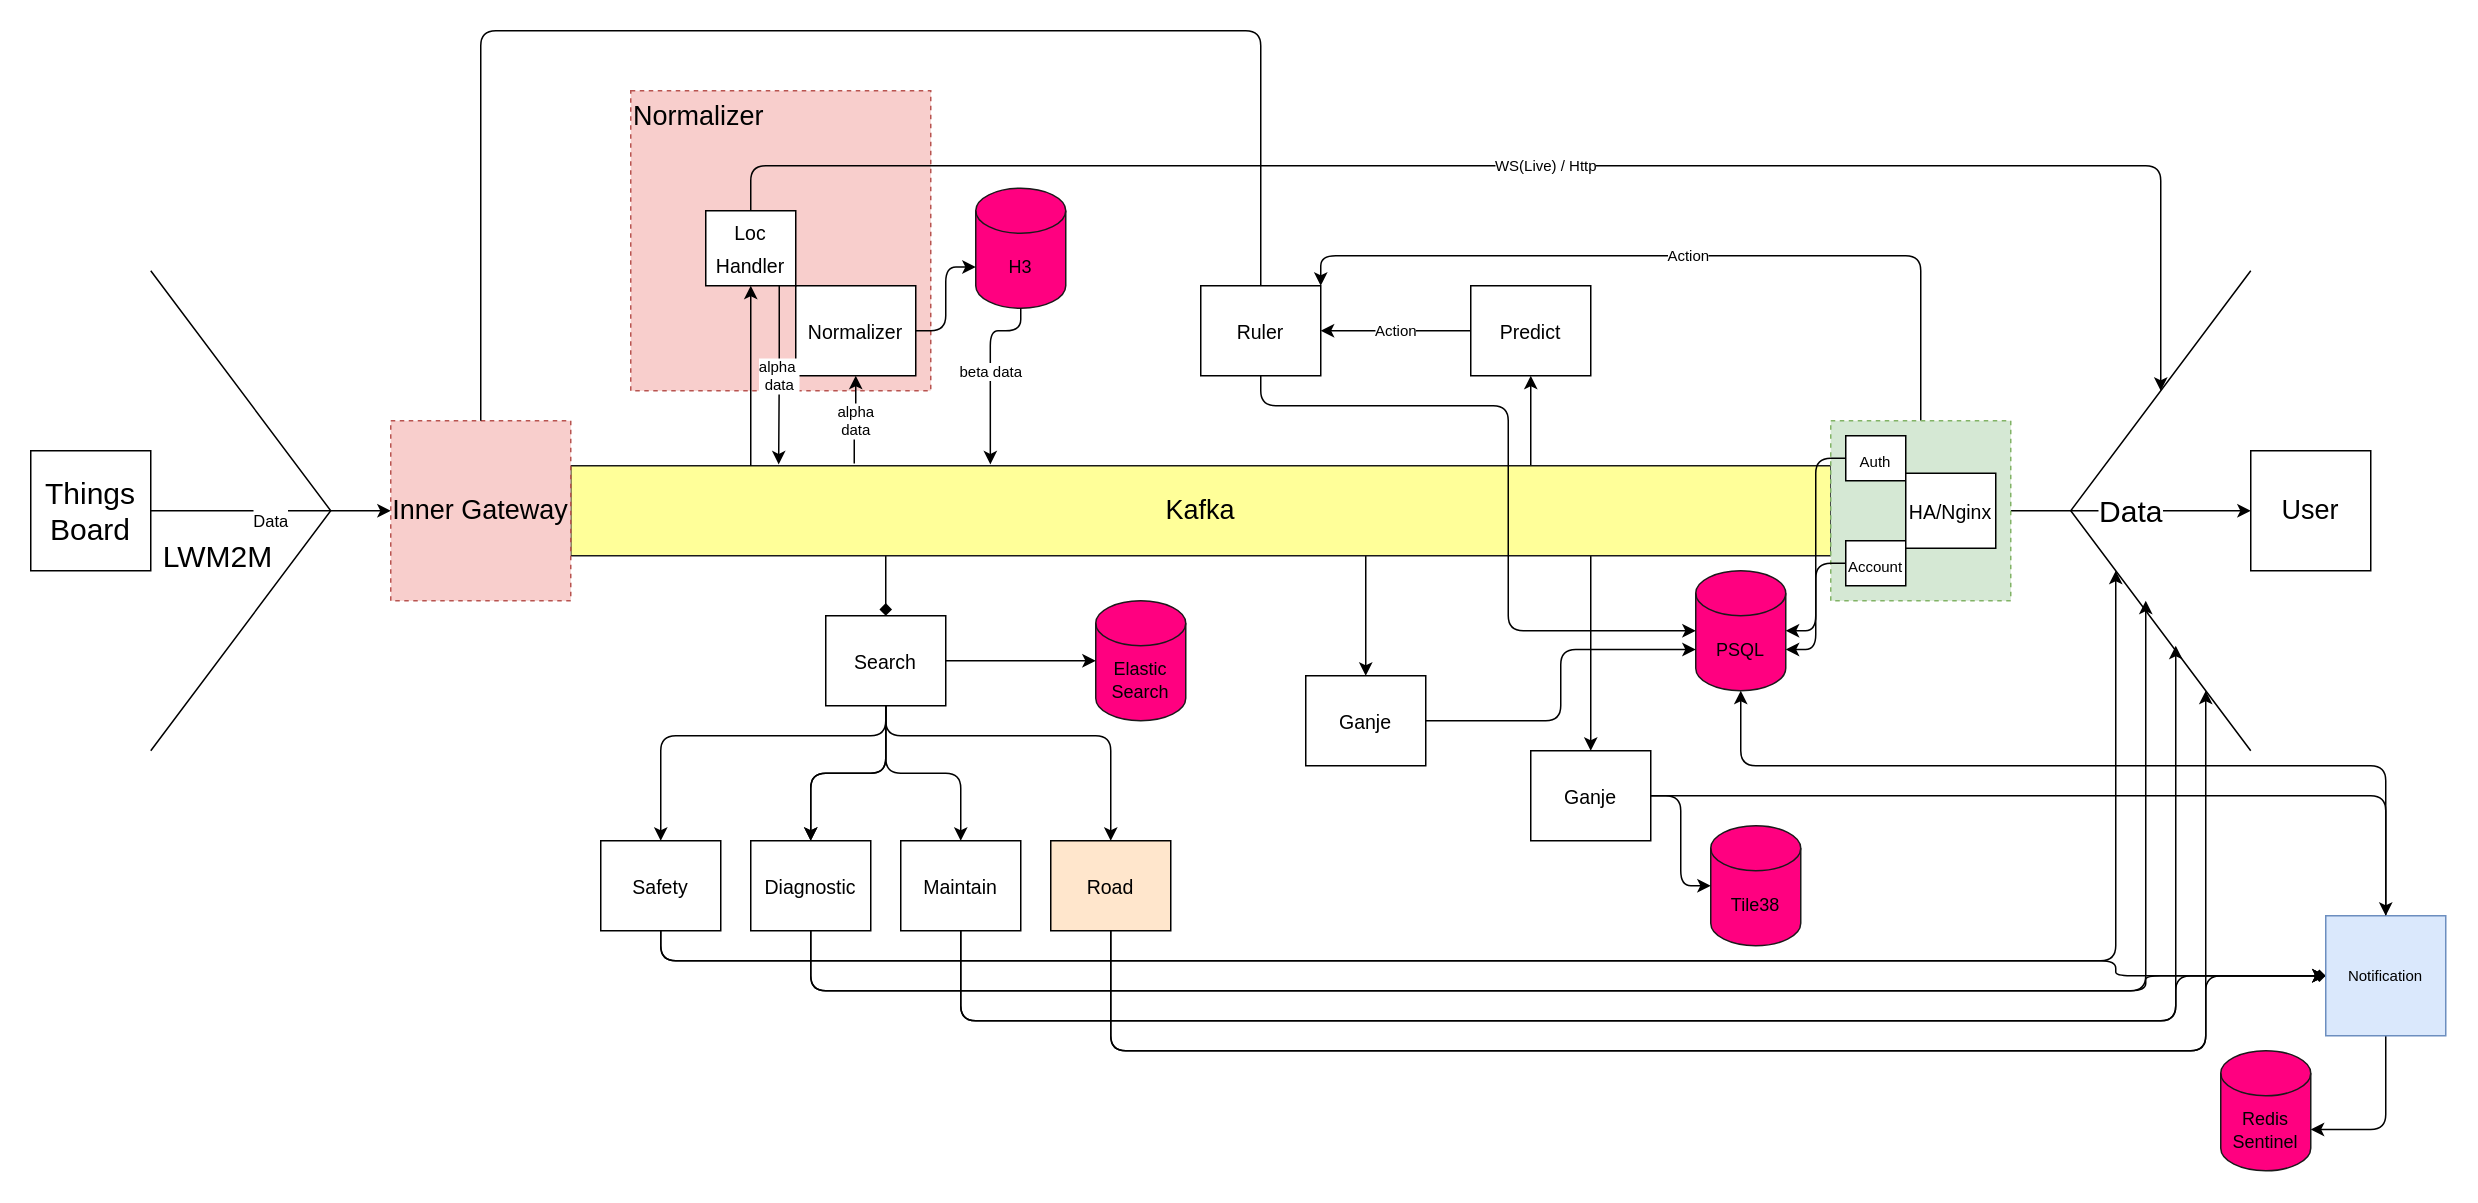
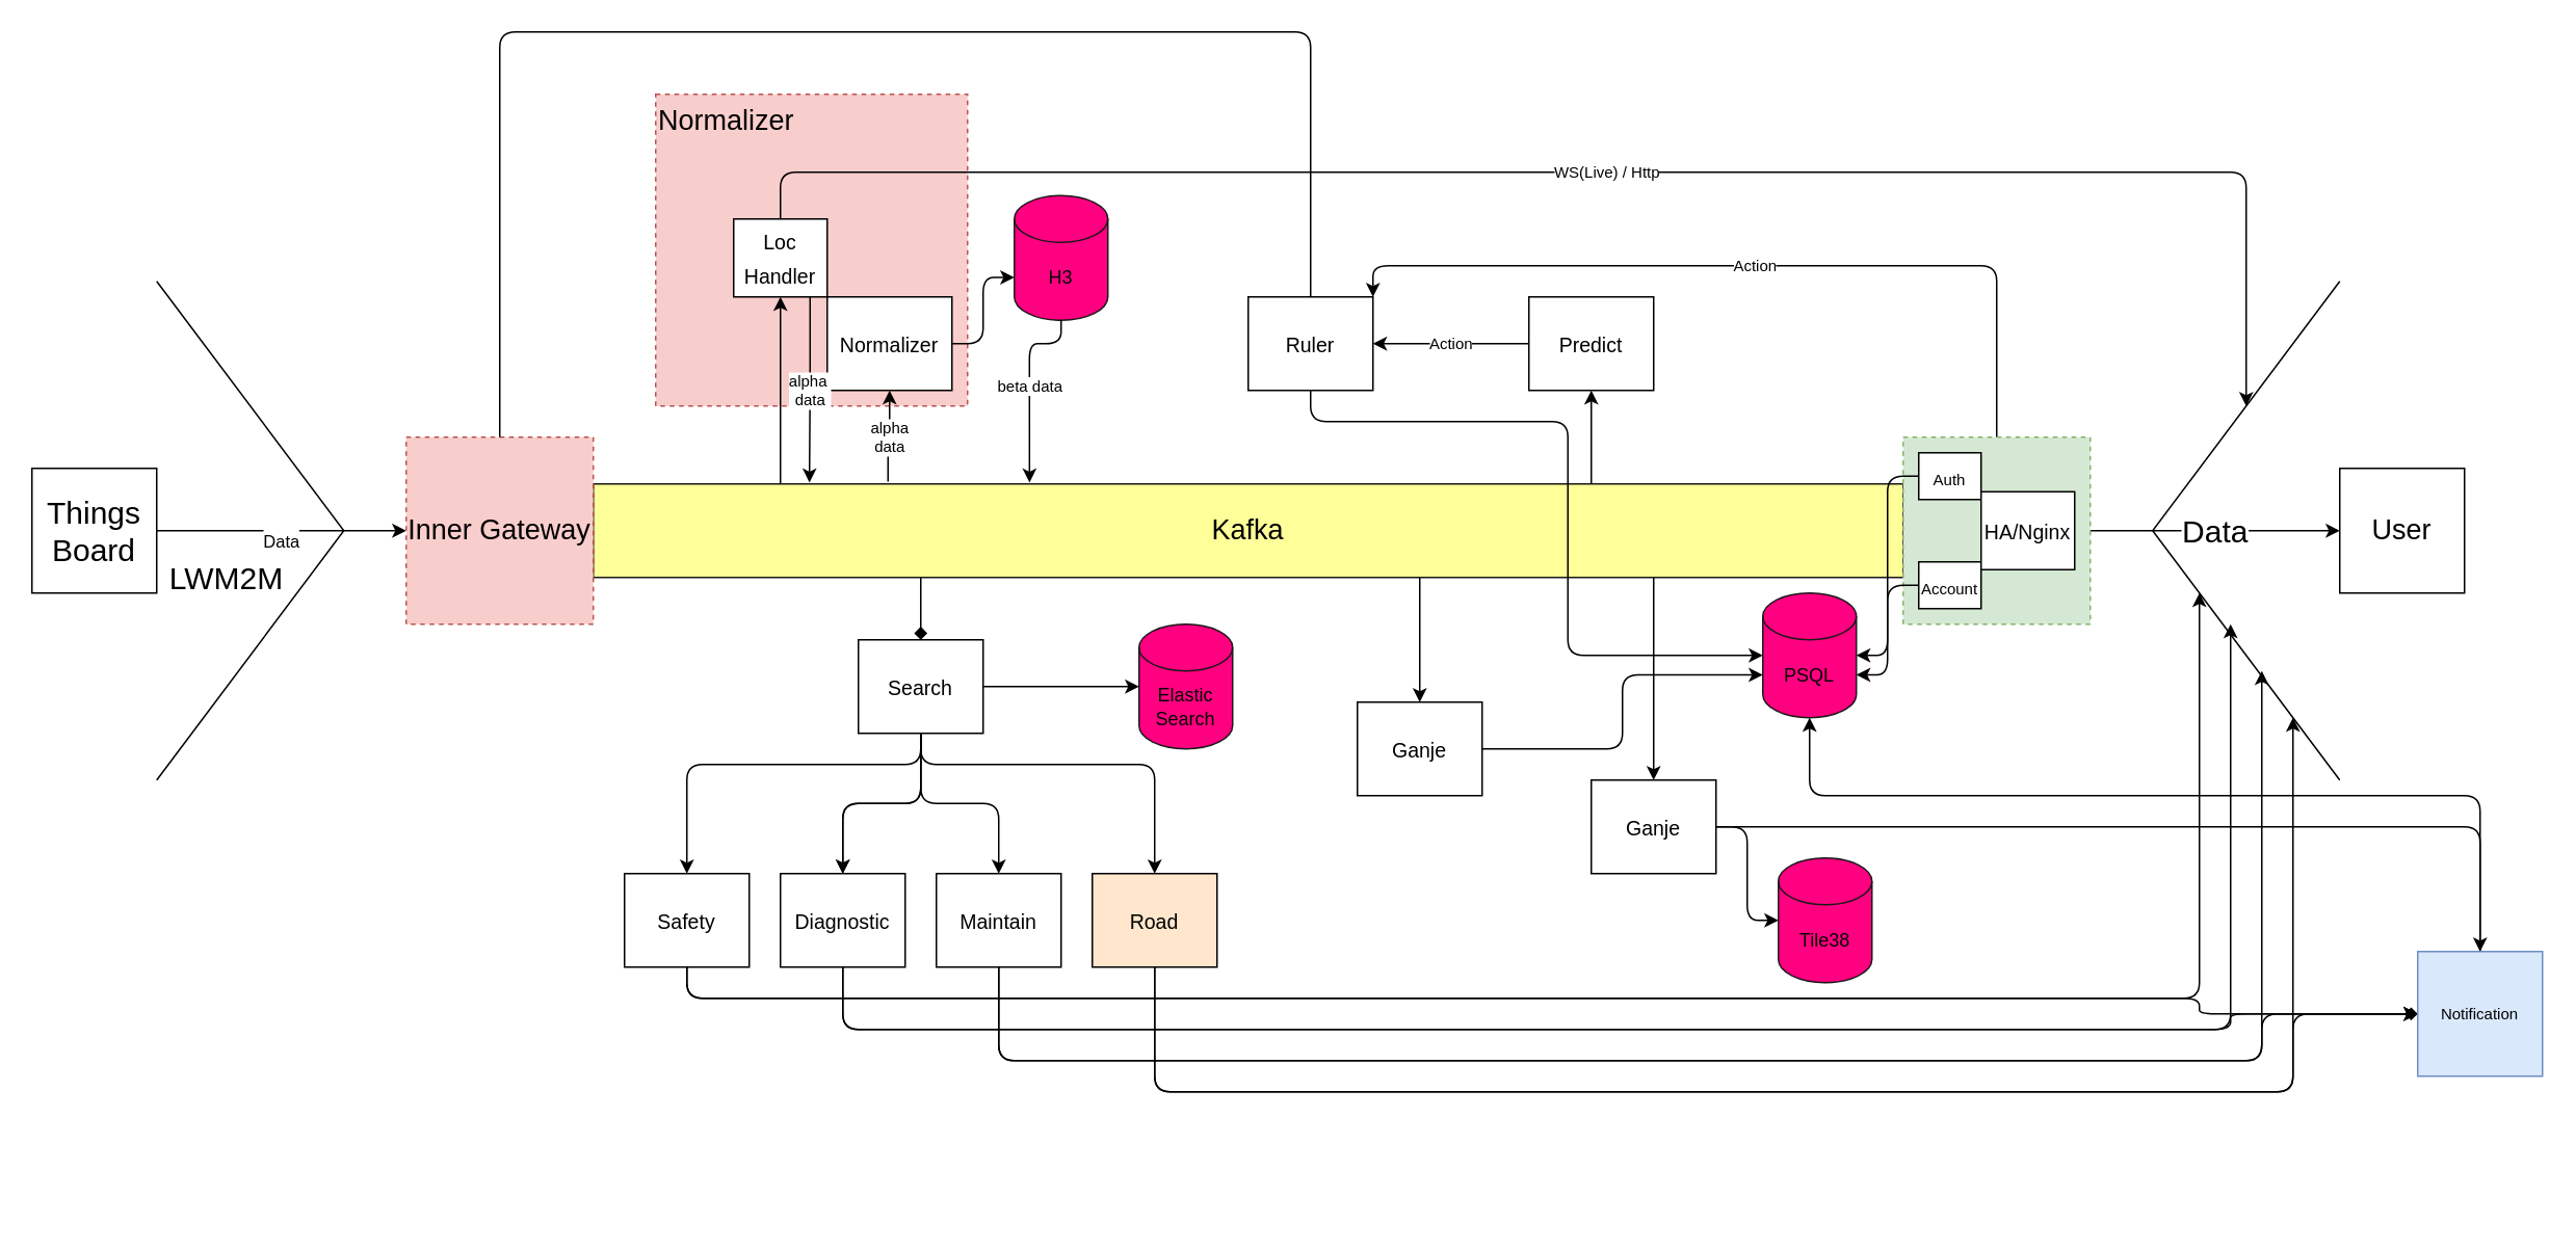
- <mxCell id="56" style="edgeStyle=orthogonalEdgeStyle;orthogonalLoop=1;jettySize=auto;html=1;entryX=1;entryY=0;entryDx=0;entryDy=52.5;entryPerimeter=0;labelBorderColor=none;fontSize=10;startArrow=none;startFill=0;" edge="1" parent="1" source="57" target="4"><mxGeometry relative="1" as="geometry"><Array as="points"><mxPoint x="1590" y="753" /></Array></mxGeometry></mxCell>
- <mxCell id="4" value="Redis&lt;br&gt;Sentinel" style="shape=cylinder3;whiteSpace=wrap;html=1;boundedLbl=1;backgroundOutline=1;size=15;rounded=0;fillColor=#FF0080;strokeColor=#1A1A1A;" vertex="1" parent="1"><mxGeometry x="1480" y="700" width="60" height="80" as="geometry" /></mxCell>
